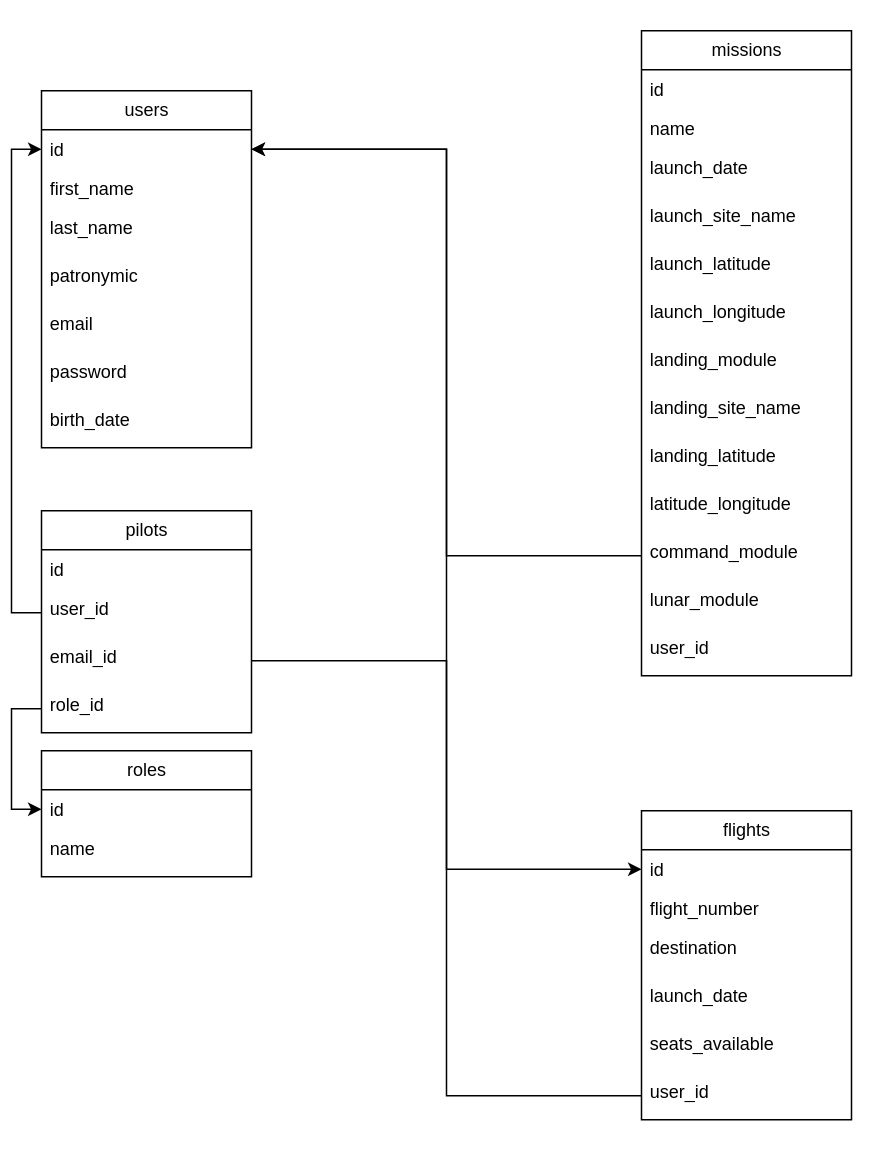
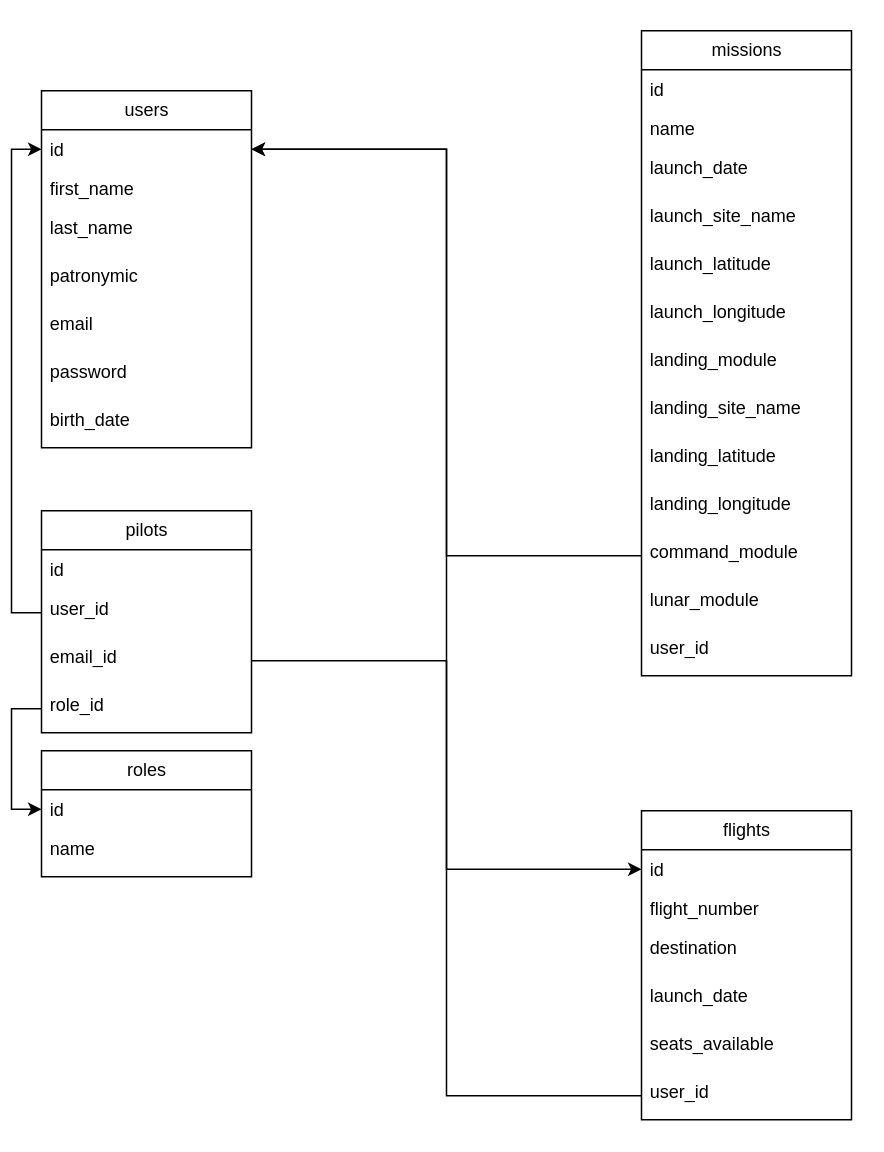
- <mxCell id="29" value="latitude_longitude" style="text;strokeColor=none;fillColor=none;align=left;verticalAlign=top;spacingLeft=4;spacingRight=4;overflow=hidden;rotatable=0;points=[[0,0.5],[1,0.5]];portConstraint=eastwest;whiteSpace=wrap;html=1;" vertex="1" parent="19"><mxGeometry y="302" width="140" height="32" as="geometry" /></mxCell>
+ <mxCell id="29" value="landing_longitude" style="text;strokeColor=none;fillColor=none;align=left;verticalAlign=top;spacingLeft=4;spacingRight=4;overflow=hidden;rotatable=0;points=[[0,0.5],[1,0.5]];portConstraint=eastwest;whiteSpace=wrap;html=1;" vertex="1" parent="19"><mxGeometry y="302" width="140" height="32" as="geometry" /></mxCell>
